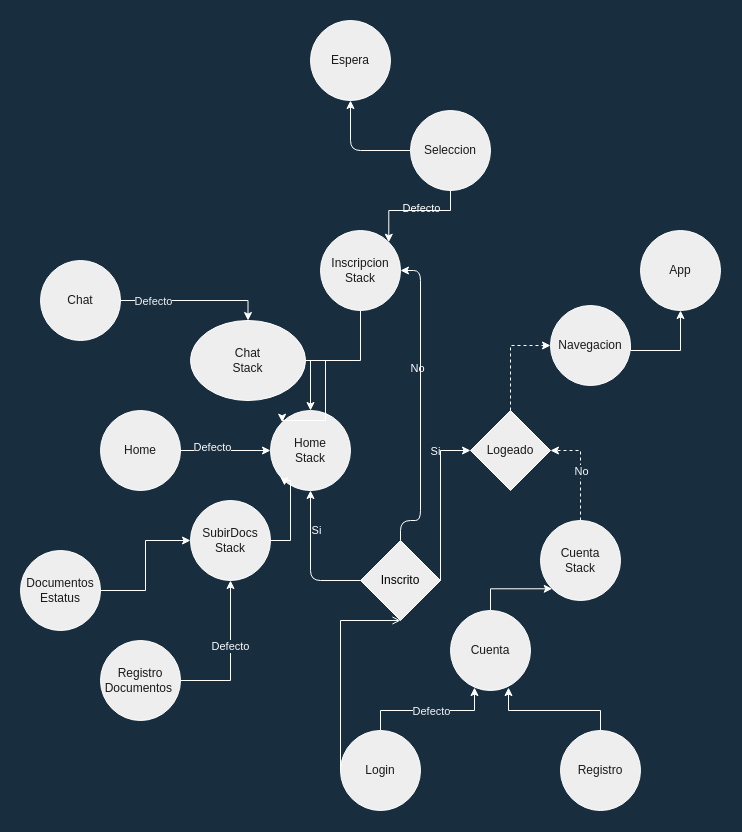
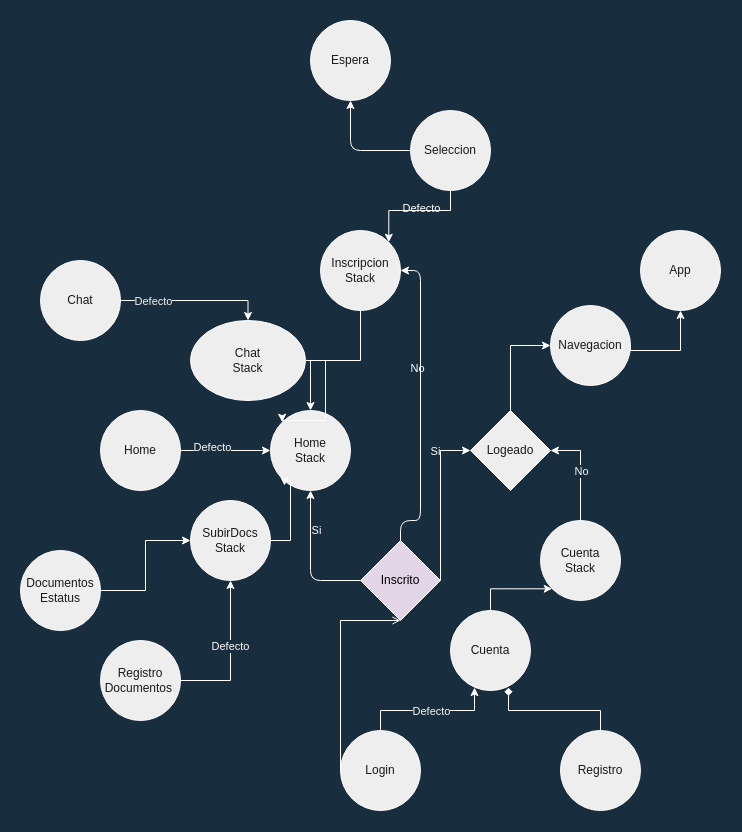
- <mxCell id="40" style="edgeStyle=orthogonalEdgeStyle;rounded=0;orthogonalLoop=1;jettySize=auto;html=1;exitX=0.5;exitY=0;exitDx=0;exitDy=0;entryX=0;entryY=0.5;entryDx=0;entryDy=0;labelBackgroundColor=#182E3E;strokeColor=#FFFFFF;fontColor=#FFFFFF;dashed=1;" parent="1" source="41" target="6" edge="1"><mxGeometry relative="1" as="geometry" /></mxCell>
+ <mxCell id="40" style="edgeStyle=orthogonalEdgeStyle;rounded=0;orthogonalLoop=1;jettySize=auto;html=1;exitX=0.5;exitY=0;exitDx=0;exitDy=0;entryX=0;entryY=0.5;entryDx=0;entryDy=0;labelBackgroundColor=#182E3E;strokeColor=#FFFFFF;fontColor=#FFFFFF;" parent="1" source="41" target="6" edge="1"><mxGeometry relative="1" as="geometry" /></mxCell>
- <mxCell id="13" style="edgeStyle=orthogonalEdgeStyle;rounded=0;orthogonalLoop=1;jettySize=auto;html=1;exitX=0.5;exitY=0;exitDx=0;exitDy=0;entryX=1;entryY=0.5;entryDx=0;entryDy=0;labelBackgroundColor=none;strokeColor=#FFFFFF;fontColor=#E8E8E8;dashed=1;" parent="1" source="15" target="41" edge="1"><mxGeometry relative="1" as="geometry" /></mxCell>
+ <mxCell id="13" style="edgeStyle=orthogonalEdgeStyle;rounded=0;orthogonalLoop=1;jettySize=auto;html=1;exitX=0.5;exitY=0;exitDx=0;exitDy=0;entryX=1;entryY=0.5;entryDx=0;entryDy=0;labelBackgroundColor=none;strokeColor=#FFFFFF;fontColor=#E8E8E8;" parent="1" source="15" target="41" edge="1"><mxGeometry relative="1" as="geometry" /></mxCell>
- <mxCell id="47" value="&lt;font color=&quot;#000000&quot;&gt;Inscrito&lt;/font&gt;" style="rhombus;whiteSpace=wrap;html=1;rounded=0;labelBackgroundColor=none;sketch=0;strokeColor=#FFFFFF;fillColor=#EEEEEE;fontColor=#FFFFFF;" parent="1" vertex="1"><mxGeometry x="360" y="540" width="80" height="80" as="geometry" /></mxCell>
+ <mxCell id="47" value="&lt;font color=&quot;#000000&quot;&gt;Inscrito&lt;/font&gt;" style="rhombus;whiteSpace=wrap;html=1;rounded=0;labelBackgroundColor=none;sketch=0;strokeColor=#FFFFFF;fillColor=#e1d5e7;fontColor=#FFFFFF;" parent="1" vertex="1"><mxGeometry x="360" y="540" width="80" height="80" as="geometry" /></mxCell>
- <mxCell id="11" style="edgeStyle=orthogonalEdgeStyle;rounded=0;orthogonalLoop=1;jettySize=auto;html=1;exitX=0.5;exitY=0;exitDx=0;exitDy=0;entryX=0.725;entryY=0.963;entryDx=0;entryDy=0;entryPerimeter=0;labelBackgroundColor=#182E3E;strokeColor=#FFFFFF;fontColor=#FFFFFF;" parent="1" source="12" target="3" edge="1"><mxGeometry relative="1" as="geometry" /></mxCell>
+ <mxCell id="11" style="edgeStyle=orthogonalEdgeStyle;rounded=0;orthogonalLoop=1;jettySize=auto;html=1;exitX=0.5;exitY=0;exitDx=0;exitDy=0;entryX=0.725;entryY=0.963;entryDx=0;entryDy=0;entryPerimeter=0;labelBackgroundColor=#182E3E;strokeColor=#FFFFFF;fontColor=#FFFFFF;endArrow=diamond;" parent="1" source="12" target="3" edge="1"><mxGeometry relative="1" as="geometry" /></mxCell>
